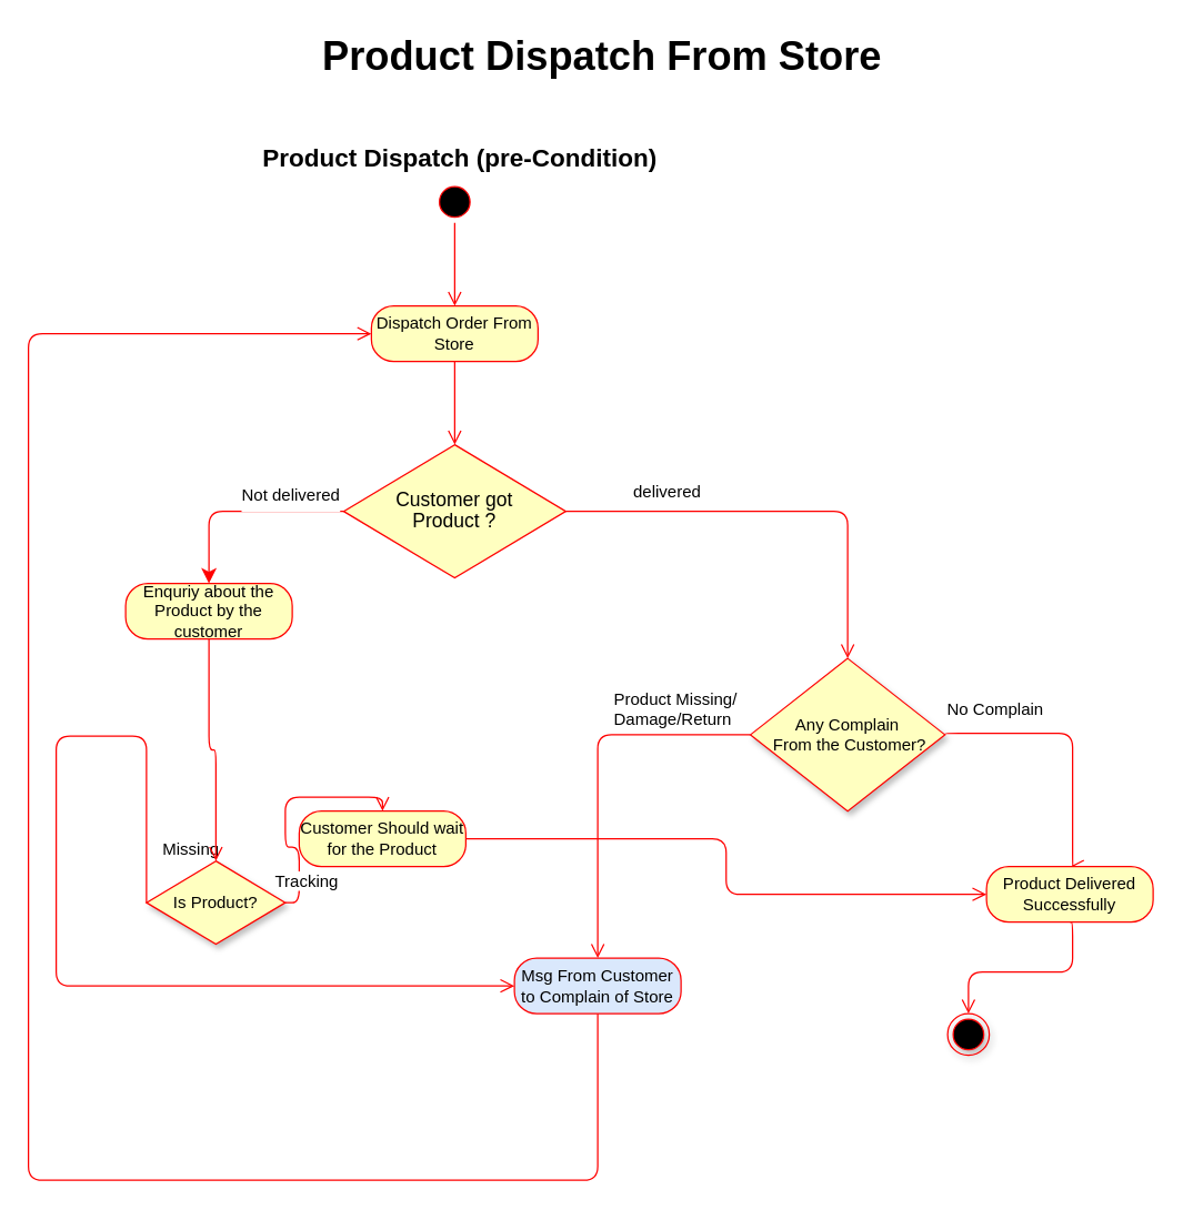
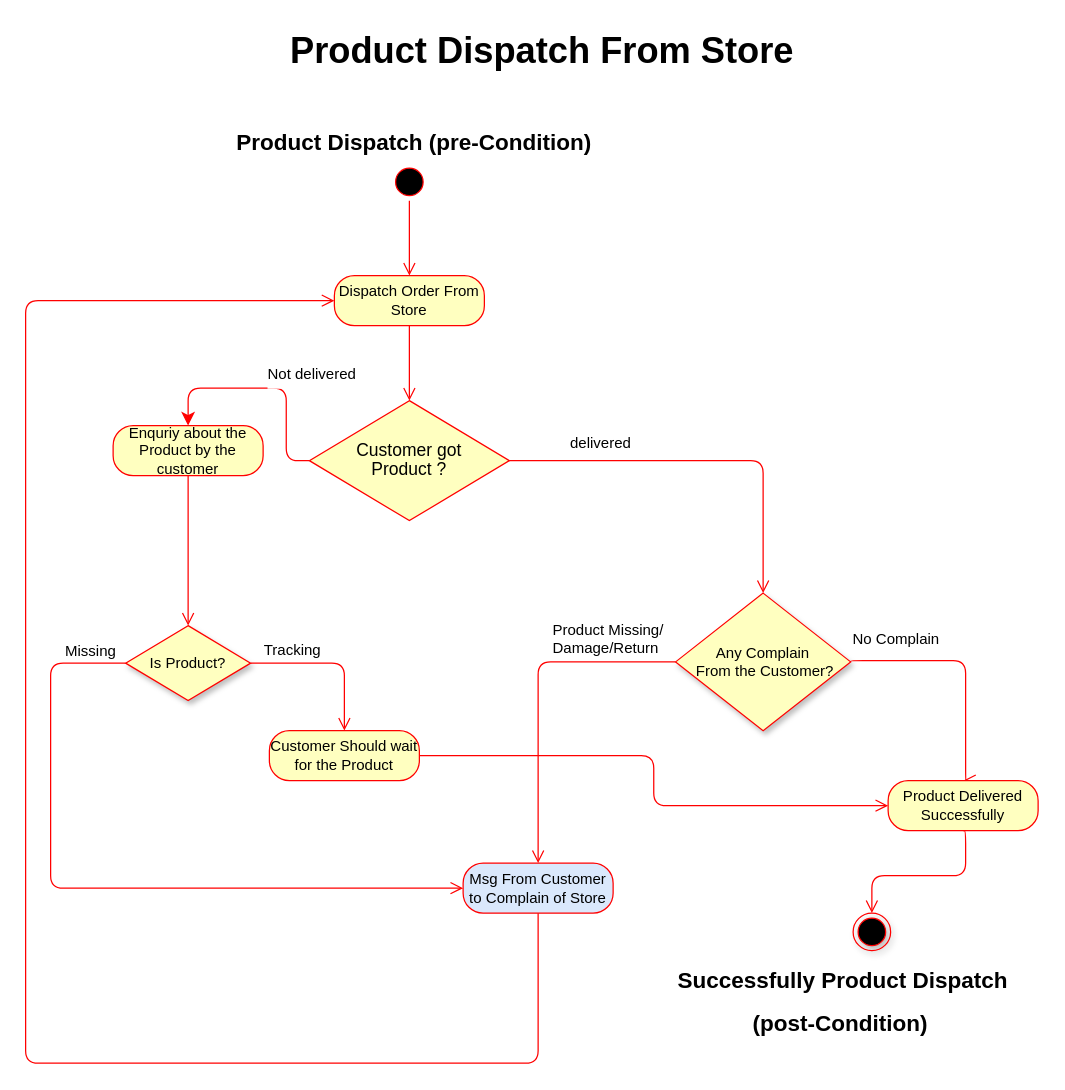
- <mxCell id="11" value="Enquriy about the Product by the customer" style="rounded=1;whiteSpace=wrap;html=1;arcSize=40;fontColor=#000000;fillColor=#ffffc0;strokeColor=#ff0000;" parent="1" vertex="1"><mxGeometry x="90" y="420" width="120" height="40" as="geometry" /></mxCell>
+ <mxCell id="11" value="Enquriy about the Product by the customer" style="rounded=1;whiteSpace=wrap;html=1;arcSize=40;fontColor=#000000;fillColor=#ffffc0;strokeColor=#ff0000;" parent="1" vertex="1"><mxGeometry x="90" y="340" width="120" height="40" as="geometry" /></mxCell>
- <mxCell id="12" value="Is Product?" style="rhombus;whiteSpace=wrap;html=1;fillColor=#ffffc0;strokeColor=#ff0000;shadow=1;fontSize=12;" parent="1" vertex="1"><mxGeometry x="105" y="620" width="100" height="60" as="geometry" /></mxCell>
+ <mxCell id="12" value="Is Product?" style="rhombus;whiteSpace=wrap;html=1;fillColor=#ffffc0;strokeColor=#ff0000;shadow=1;fontSize=12;" parent="1" vertex="1"><mxGeometry x="100" y="500" width="100" height="60" as="geometry" /></mxCell>
+ <mxCell id="23" value="&lt;span style=&quot;font-weight: 700 ; font-size: 18px&quot;&gt;Successfully Product Dispatch&lt;br&gt;&amp;nbsp; &amp;nbsp; &amp;nbsp; &amp;nbsp; &amp;nbsp; &amp;nbsp; (post-Condition)&lt;/span&gt;" style="text;html=1;resizable=0;points=[];autosize=1;align=left;verticalAlign=top;spacingTop=-4;fontSize=29;" parent="1" vertex="1"><mxGeometry x="540" y="760" width="280" height="80" as="geometry" /></mxCell>
